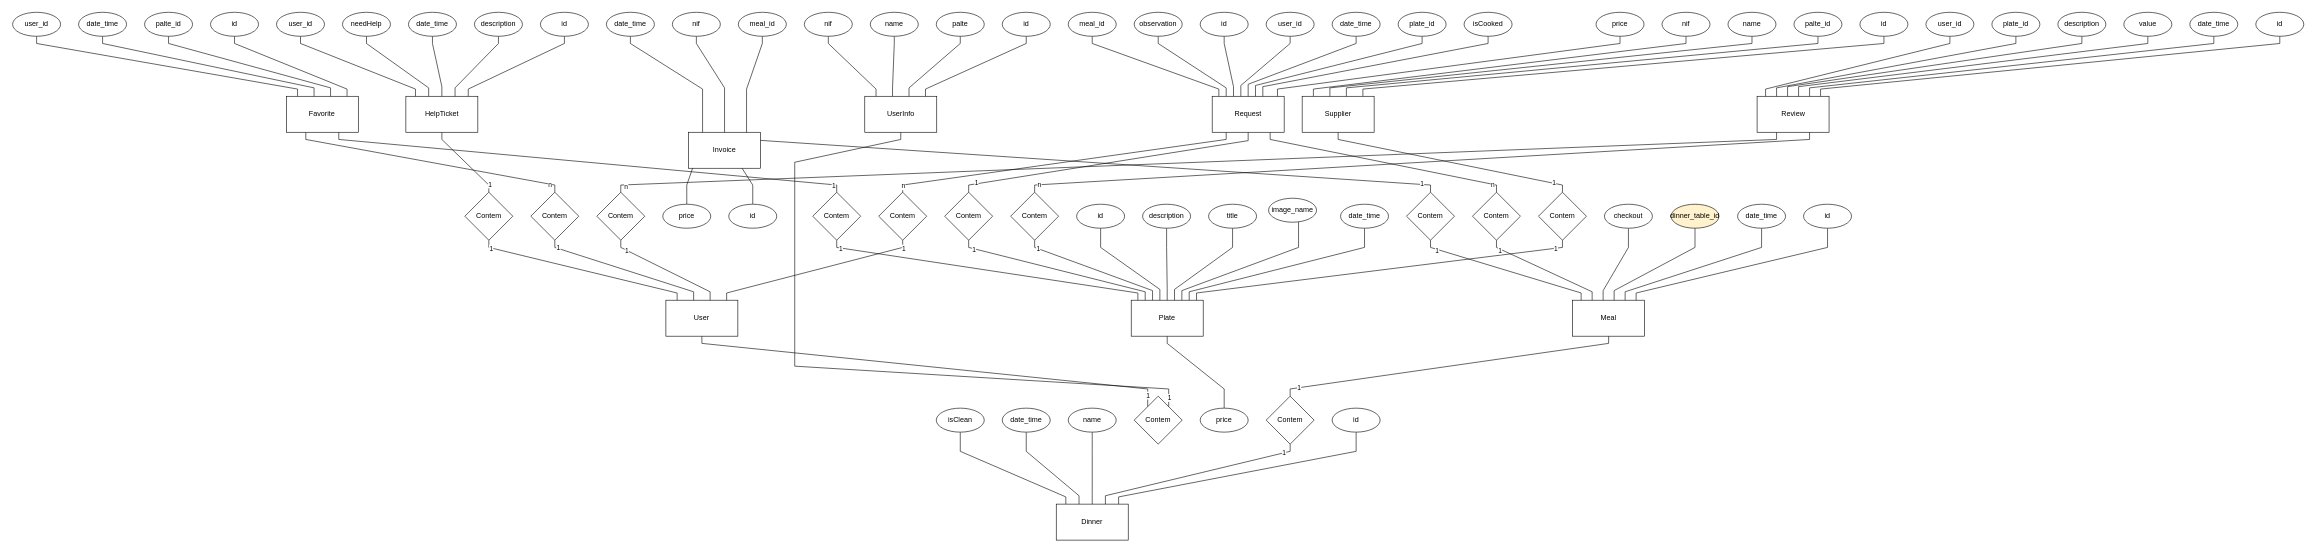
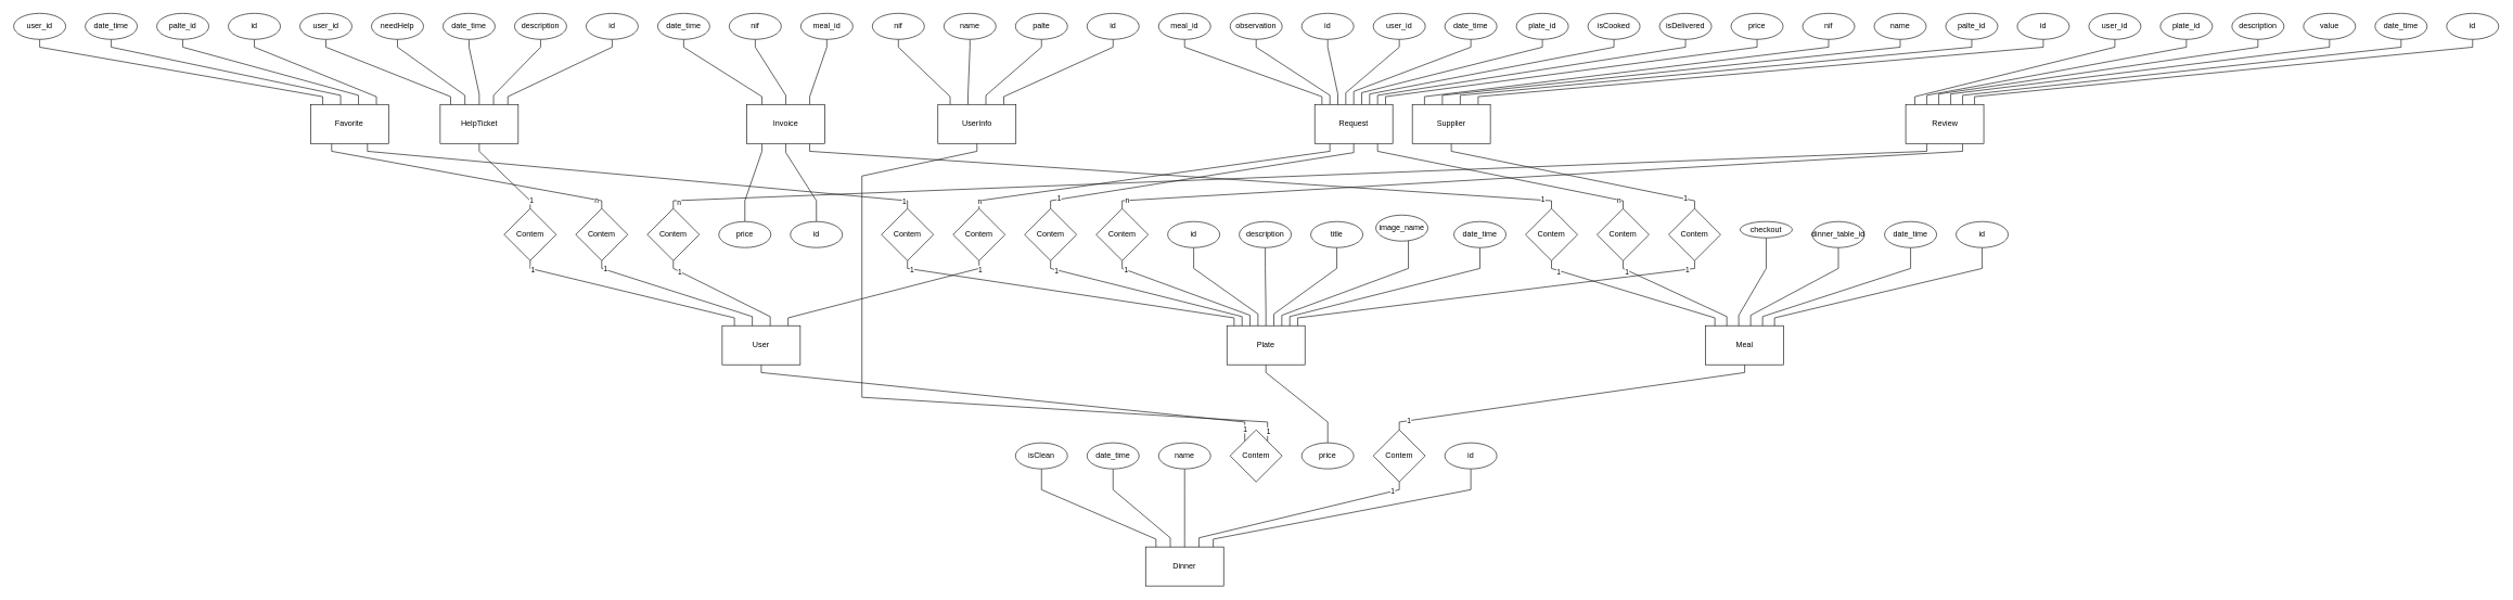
+ <mxCell id="135" value="isDelivered" style="ellipse;whiteSpace=wrap;html=1;" vertex="1" parent="1"><mxGeometry x="2550" width="80" height="40" as="geometry" y="20" /></mxCell>
+ <mxCell id="134" style="edgeStyle=orthogonalEdgeStyle;rounded=0;orthogonalLoop=1;jettySize=auto;html=1;noEdgeStyle=1;orthogonal=1;endArrow=none;endFill=0;" edge="1" parent="1" source="135" target="27"><mxGeometry relative="1" as="geometry"><Array as="points"><mxPoint x="2590" y="72" /><mxPoint x="2116.667" y="146" /></Array></mxGeometry></mxCell>
- <mxCell id="15" value="Invoice" style="rounded=0;whiteSpace=wrap;html=1;" parent="1" vertex="1"><mxGeometry x="1147" y="220" width="120" height="60" as="geometry" /></mxCell>
+ <mxCell id="15" value="Invoice" style="rounded=0;whiteSpace=wrap;html=1;" parent="1" vertex="1"><mxGeometry x="1147" y="160" width="120" height="60" as="geometry" /></mxCell>
- <mxCell id="170" value="checkout" style="ellipse;whiteSpace=wrap;html=1;" vertex="1" parent="1"><mxGeometry x="2674" y="340" width="80" height="40" as="geometry" /></mxCell>
+ <mxCell id="170" value="checkout" style="ellipse;whiteSpace=wrap;html=1;" vertex="1" parent="1"><mxGeometry x="2674" y="340" width="80" height="25" as="geometry" /></mxCell>
- <mxCell id="172" value="dinner_table_id" style="ellipse;whiteSpace=wrap;html=1;fillColor=#fff2cc;" vertex="1" parent="1"><mxGeometry x="2785" y="340" width="80" height="40" as="geometry" /></mxCell>
+ <mxCell id="172" value="dinner_table_id" style="ellipse;whiteSpace=wrap;html=1;" vertex="1" parent="1"><mxGeometry x="2785" y="340" width="80" height="40" as="geometry" /></mxCell>
